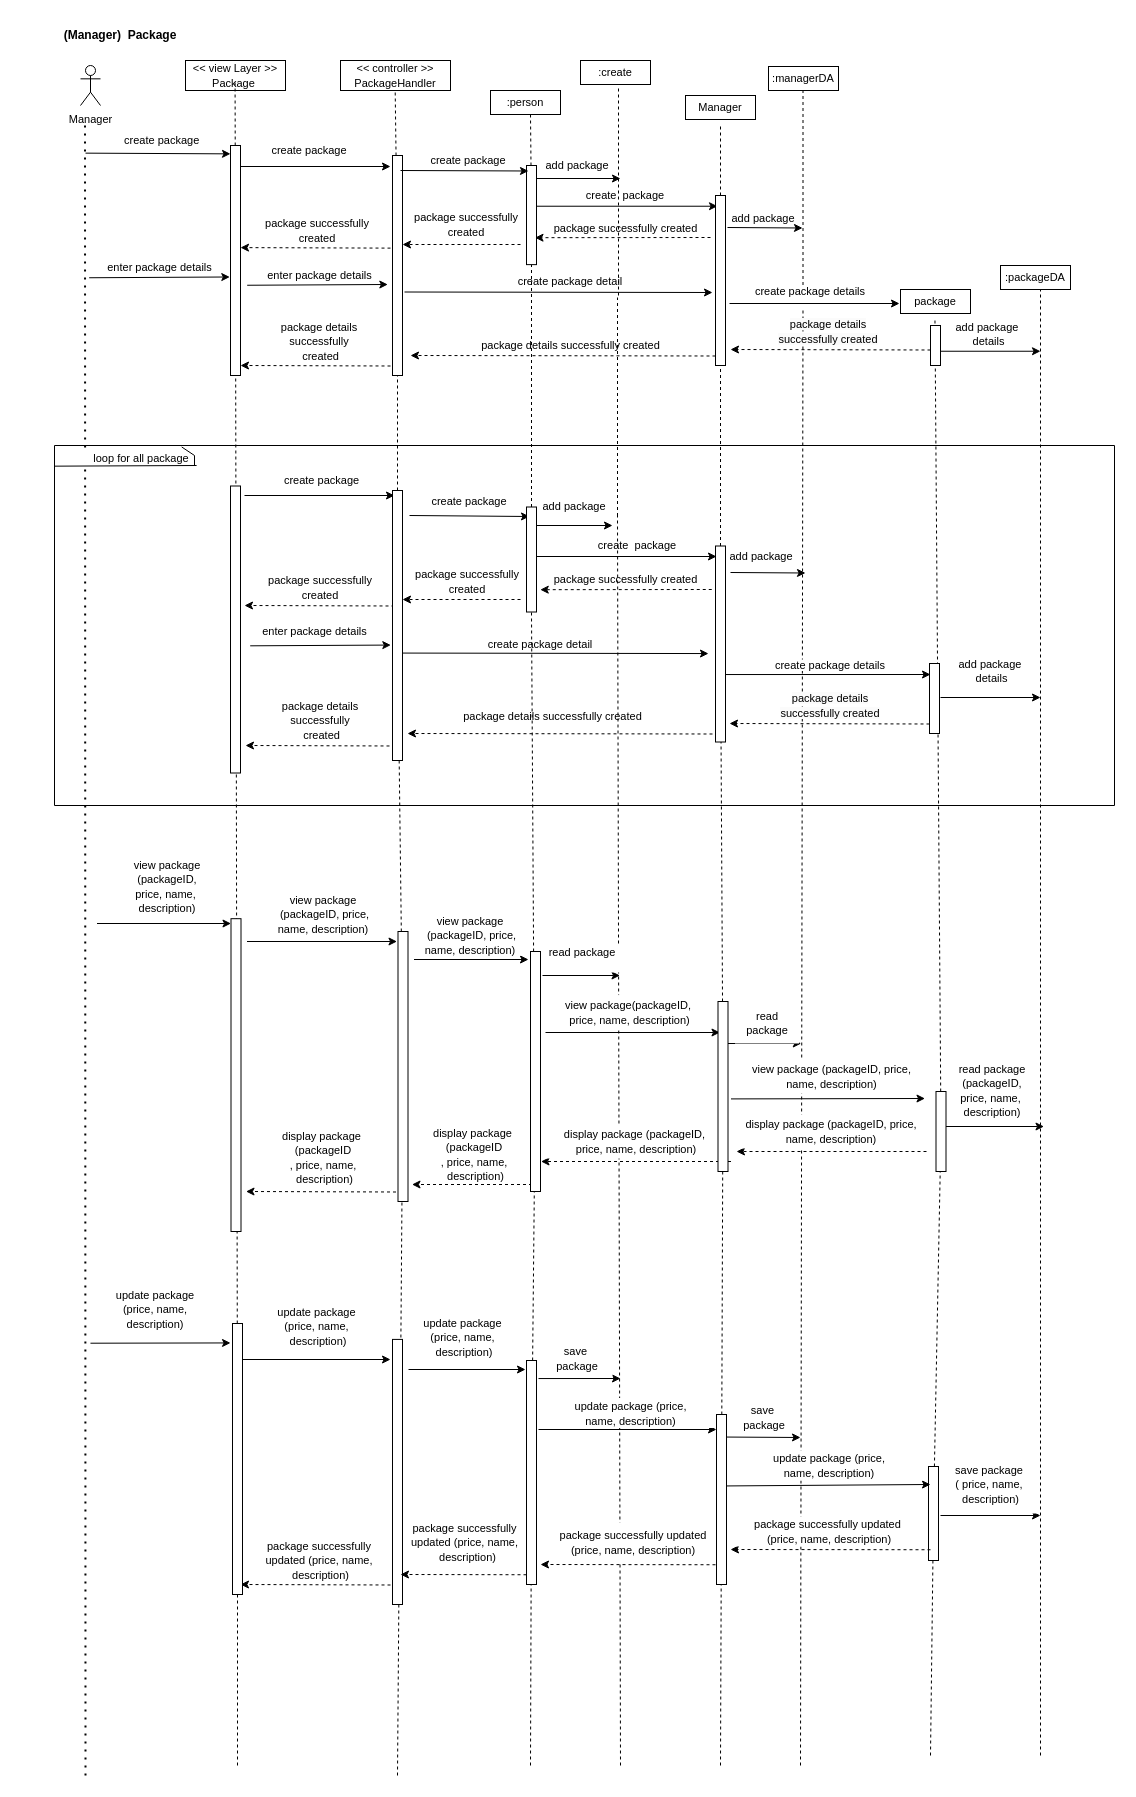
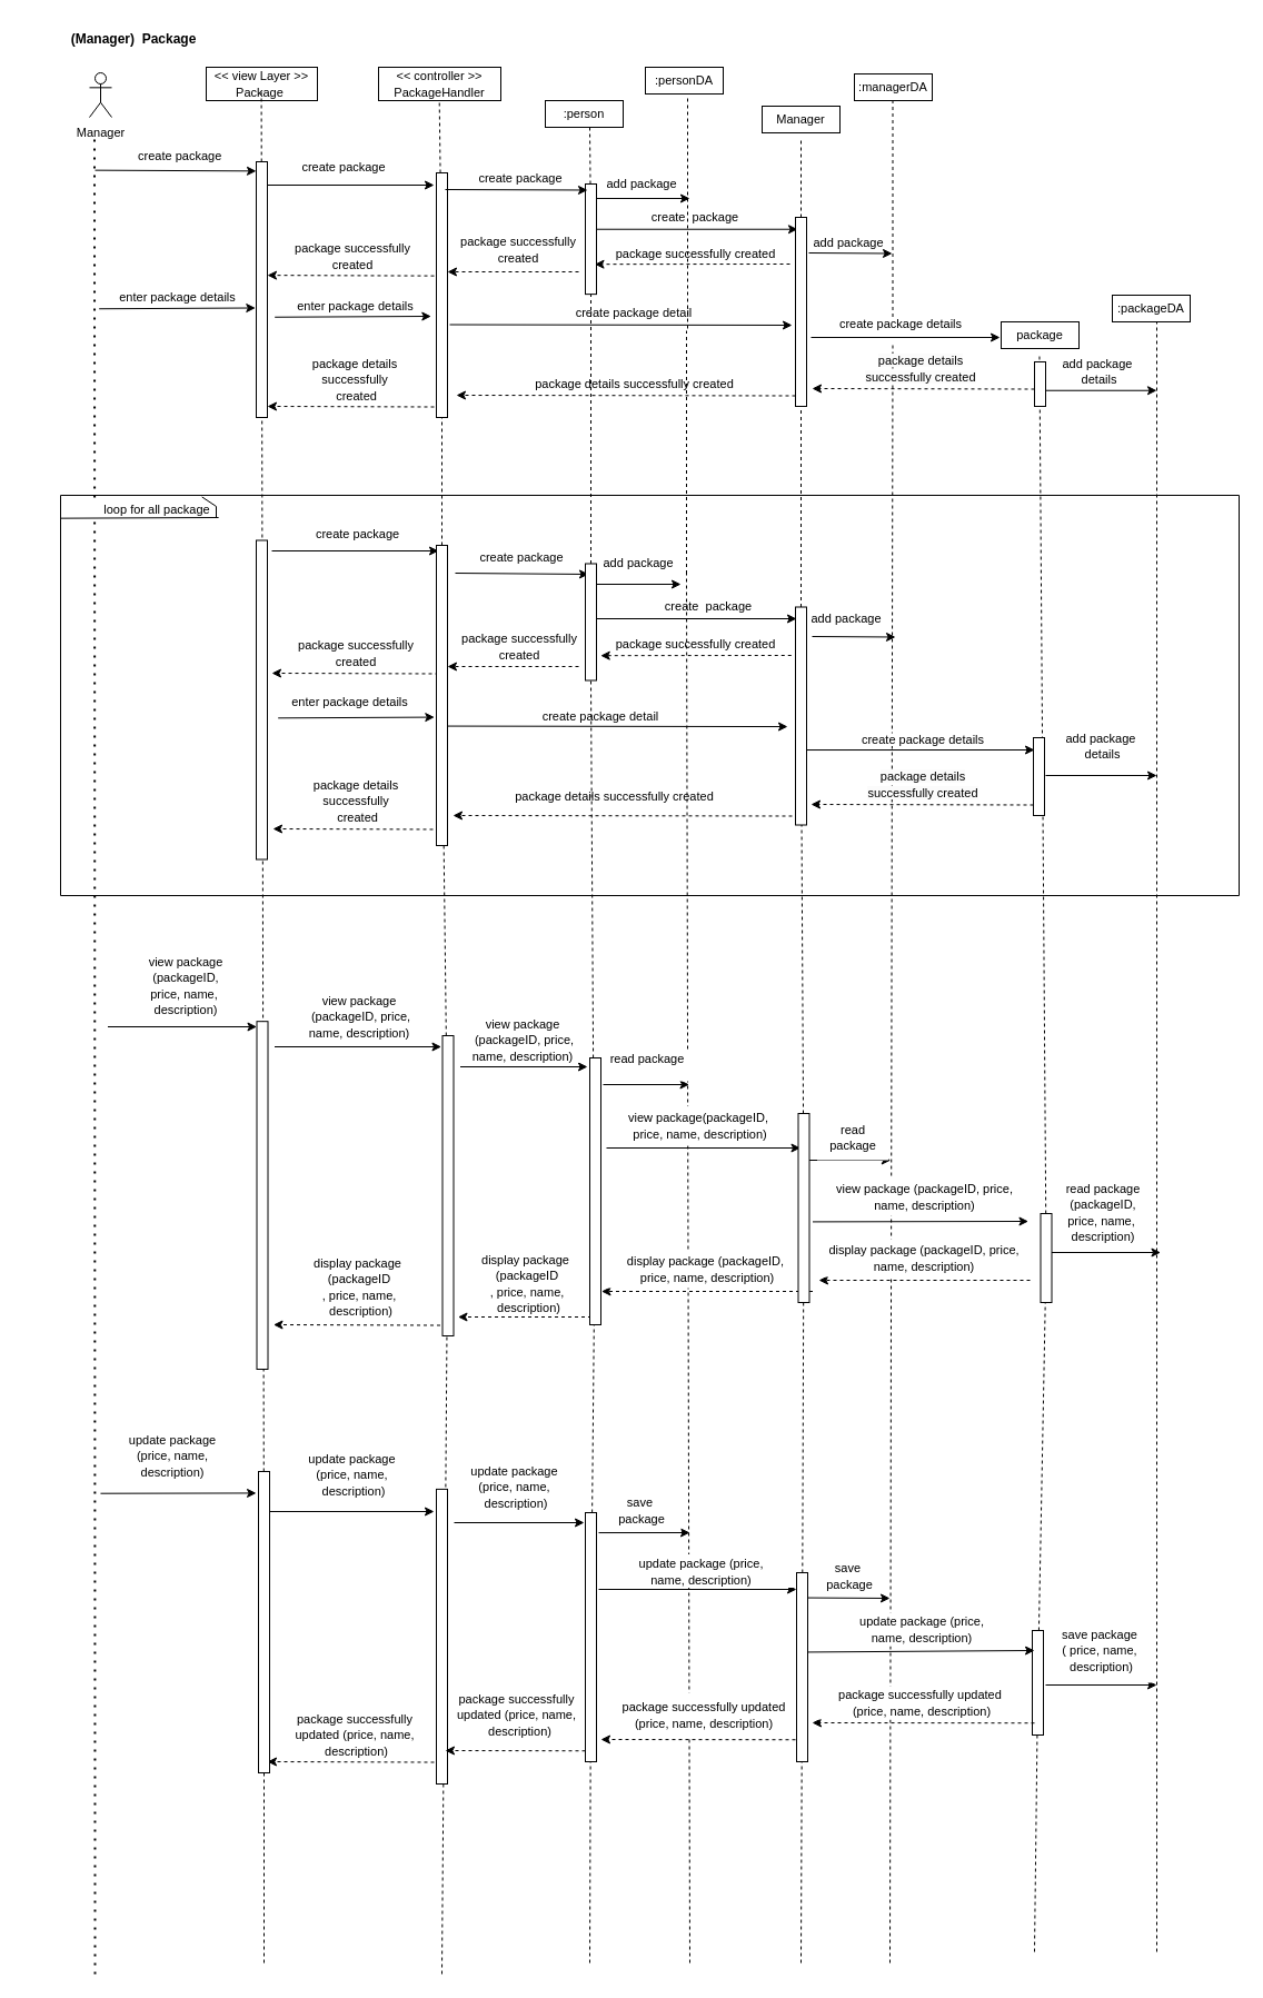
- <mxCell id="11" value="&lt;font style=&quot;font-size: 11px;&quot;&gt;:create&lt;/font&gt;" style="rounded=0;whiteSpace=wrap;html=1;" parent="1" vertex="1"><mxGeometry x="580" y="60" width="70" height="24" as="geometry" /></mxCell>
+ <mxCell id="11" value="&lt;font style=&quot;font-size: 11px;&quot;&gt;:personDA&lt;/font&gt;" style="rounded=0;whiteSpace=wrap;html=1;" parent="1" vertex="1"><mxGeometry x="580" y="60" width="70" height="24" as="geometry" /></mxCell>
